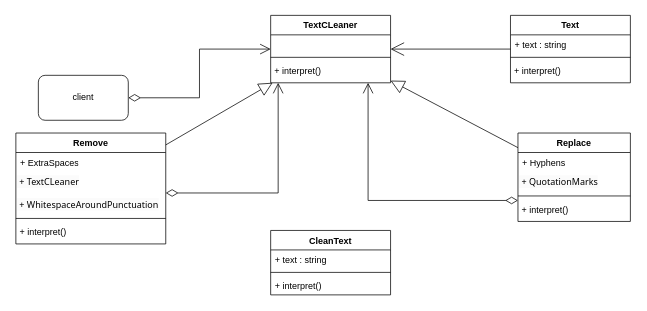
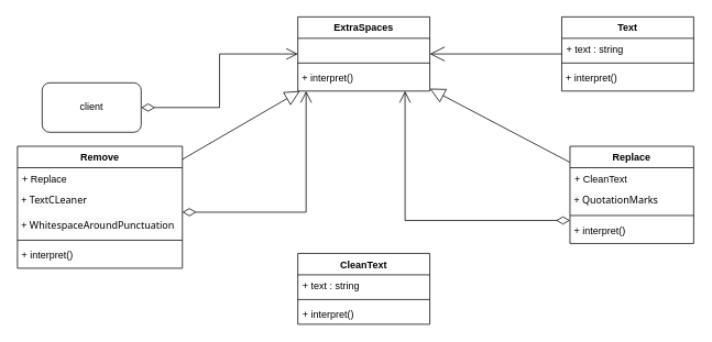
- <mxCell id="3" value="TextCLeaner" style="swimlane;fontStyle=1;align=center;verticalAlign=top;childLayout=stackLayout;horizontal=1;startSize=26;horizontalStack=0;resizeParent=1;resizeParentMax=0;resizeLast=0;collapsible=1;marginBottom=0;whiteSpace=wrap;html=1;" vertex="1" parent="1"><mxGeometry x="360" y="20" width="160" height="90" as="geometry" /></mxCell>
+ <mxCell id="3" value="ExtraSpaces" style="swimlane;fontStyle=1;align=center;verticalAlign=top;childLayout=stackLayout;horizontal=1;startSize=26;horizontalStack=0;resizeParent=1;resizeParentMax=0;resizeLast=0;collapsible=1;marginBottom=0;whiteSpace=wrap;html=1;" vertex="1" parent="1"><mxGeometry x="360" y="20" width="160" height="90" as="geometry" /></mxCell>
- <mxCell id="8" value="+&amp;nbsp;ExtraSpaces" style="text;strokeColor=none;fillColor=none;align=left;verticalAlign=top;spacingLeft=4;spacingRight=4;overflow=hidden;rotatable=0;points=[[0,0.5],[1,0.5]];portConstraint=eastwest;whiteSpace=wrap;html=1;" vertex="1" parent="7"><mxGeometry y="26" width="200" height="26" as="geometry" /></mxCell>
+ <mxCell id="8" value="+&amp;nbsp;Replace" style="text;strokeColor=none;fillColor=none;align=left;verticalAlign=top;spacingLeft=4;spacingRight=4;overflow=hidden;rotatable=0;points=[[0,0.5],[1,0.5]];portConstraint=eastwest;whiteSpace=wrap;html=1;" vertex="1" parent="7"><mxGeometry y="26" width="200" height="26" as="geometry" /></mxCell>
- <mxCell id="14" value="+&amp;nbsp;Hyphens" style="text;strokeColor=none;fillColor=none;align=left;verticalAlign=top;spacingLeft=4;spacingRight=4;overflow=hidden;rotatable=0;points=[[0,0.5],[1,0.5]];portConstraint=eastwest;whiteSpace=wrap;html=1;" vertex="1" parent="13"><mxGeometry y="26" width="150" height="26" as="geometry" /></mxCell>
+ <mxCell id="14" value="+&amp;nbsp;CleanText" style="text;strokeColor=none;fillColor=none;align=left;verticalAlign=top;spacingLeft=4;spacingRight=4;overflow=hidden;rotatable=0;points=[[0,0.5],[1,0.5]];portConstraint=eastwest;whiteSpace=wrap;html=1;" vertex="1" parent="13"><mxGeometry y="26" width="150" height="26" as="geometry" /></mxCell>
